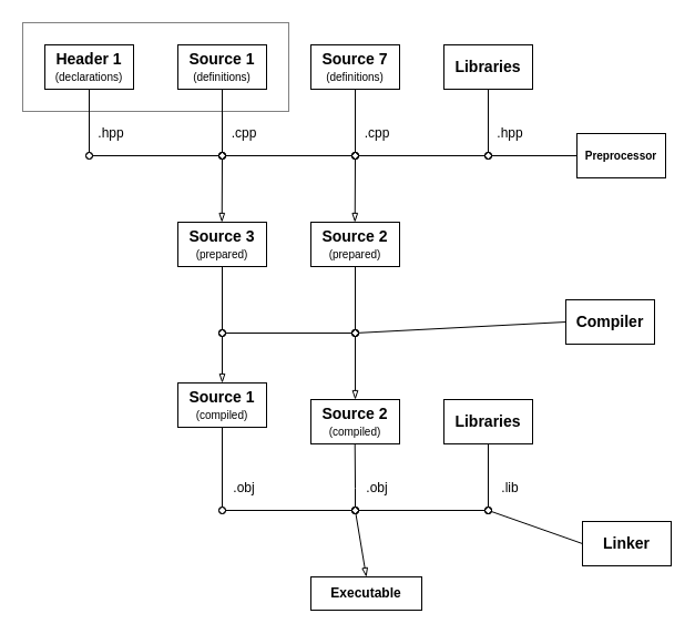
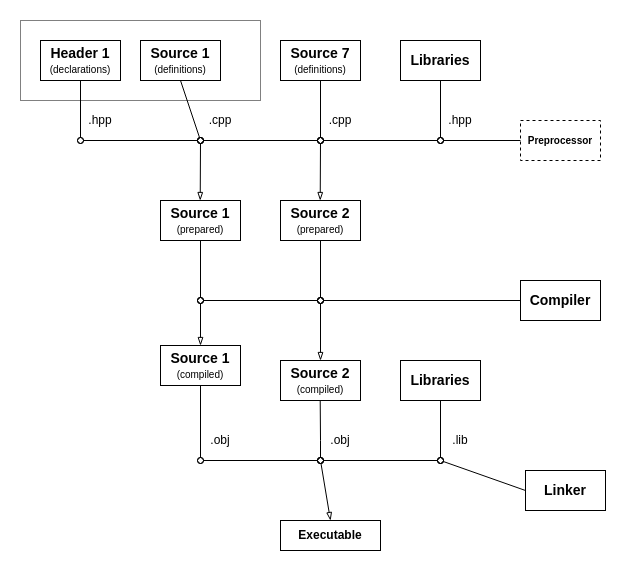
- <mxCell id="4" value="&lt;font&gt;&lt;font style=&quot;font-size: 14px;&quot; face=&quot;Helvetica&quot;&gt;&lt;b style=&quot;&quot;&gt;Source 1&lt;/b&gt;&lt;/font&gt;&lt;/font&gt;&lt;div&gt;&lt;font style=&quot;font-size: 10px;&quot;&gt;&lt;font style=&quot;&quot;&gt;&lt;span style=&quot;background-color: transparent; color: light-dark(rgb(0, 0, 0), rgb(255, 255, 255));&quot;&gt;(&lt;/span&gt;&lt;/font&gt;&lt;span style=&quot;background-color: transparent; color: light-dark(rgb(0, 0, 0), rgb(255, 255, 255));&quot;&gt;definitions&lt;/span&gt;&lt;span style=&quot;background-color: transparent; color: light-dark(rgb(0, 0, 0), rgb(255, 255, 255));&quot;&gt;)&lt;/span&gt;&lt;/font&gt;&lt;/div&gt;" style="rounded=0;whiteSpace=wrap;html=1;" parent="1" vertex="1"><mxGeometry x="160" y="40" width="80" height="40" as="geometry" /></mxCell>
+ <mxCell id="4" value="&lt;font&gt;&lt;font style=&quot;font-size: 14px;&quot; face=&quot;Helvetica&quot;&gt;&lt;b style=&quot;&quot;&gt;Source 1&lt;/b&gt;&lt;/font&gt;&lt;/font&gt;&lt;div&gt;&lt;font style=&quot;font-size: 10px;&quot;&gt;&lt;font style=&quot;&quot;&gt;&lt;span style=&quot;background-color: transparent; color: light-dark(rgb(0, 0, 0), rgb(255, 255, 255));&quot;&gt;(&lt;/span&gt;&lt;/font&gt;&lt;span style=&quot;background-color: transparent; color: light-dark(rgb(0, 0, 0), rgb(255, 255, 255));&quot;&gt;definitions&lt;/span&gt;&lt;span style=&quot;background-color: transparent; color: light-dark(rgb(0, 0, 0), rgb(255, 255, 255));&quot;&gt;)&lt;/span&gt;&lt;/font&gt;&lt;/div&gt;" style="rounded=0;whiteSpace=wrap;html=1;" parent="1" vertex="1"><mxGeometry x="140" y="40" width="80" height="40" as="geometry" /></mxCell>
- <mxCell id="3" value="&lt;b&gt;&lt;font style=&quot;font-size: 10px;&quot; face=&quot;Helvetica&quot;&gt;Preprocessor&lt;/font&gt;&lt;/b&gt;" style="rounded=0;whiteSpace=wrap;html=1;fillColor=none;" parent="1" vertex="1"><mxGeometry x="520" y="120" width="80" height="40" as="geometry" /></mxCell>
+ <mxCell id="3" value="&lt;b&gt;&lt;font style=&quot;font-size: 10px;&quot; face=&quot;Helvetica&quot;&gt;Preprocessor&lt;/font&gt;&lt;/b&gt;" style="rounded=0;whiteSpace=wrap;html=1;fillColor=none;dashed=1;" parent="1" vertex="1"><mxGeometry x="520" y="120" width="80" height="40" as="geometry" /></mxCell>
- <mxCell id="6" value="&lt;b&gt;&lt;font style=&quot;font-size: 14px;&quot;&gt;Source 3&lt;/font&gt;&lt;/b&gt;&lt;div&gt;&lt;font style=&quot;font-size: 10px;&quot;&gt;(prepared)&lt;/font&gt;&lt;/div&gt;" style="rounded=0;whiteSpace=wrap;html=1;" parent="1" vertex="1"><mxGeometry x="160" y="200" width="80" height="40" as="geometry" /></mxCell>
+ <mxCell id="6" value="&lt;b&gt;&lt;font style=&quot;font-size: 14px;&quot;&gt;Source 1&lt;/font&gt;&lt;/b&gt;&lt;div&gt;&lt;font style=&quot;font-size: 10px;&quot;&gt;(prepared)&lt;/font&gt;&lt;/div&gt;" style="rounded=0;whiteSpace=wrap;html=1;" parent="1" vertex="1"><mxGeometry x="160" y="200" width="80" height="40" as="geometry" /></mxCell>
- <mxCell id="11" value="&lt;b&gt;&lt;font face=&quot;Helvetica&quot; style=&quot;font-size: 14px;&quot;&gt;Compiler&lt;/font&gt;&lt;/b&gt;" style="rounded=0;whiteSpace=wrap;html=1;fillColor=none;" parent="1" vertex="1"><mxGeometry x="510" y="270" width="80" height="40" as="geometry" /></mxCell>
+ <mxCell id="11" value="&lt;b&gt;&lt;font face=&quot;Helvetica&quot; style=&quot;font-size: 14px;&quot;&gt;Compiler&lt;/font&gt;&lt;/b&gt;" style="rounded=0;whiteSpace=wrap;html=1;fillColor=none;" parent="1" vertex="1"><mxGeometry x="520" y="280" width="80" height="40" as="geometry" /></mxCell>
